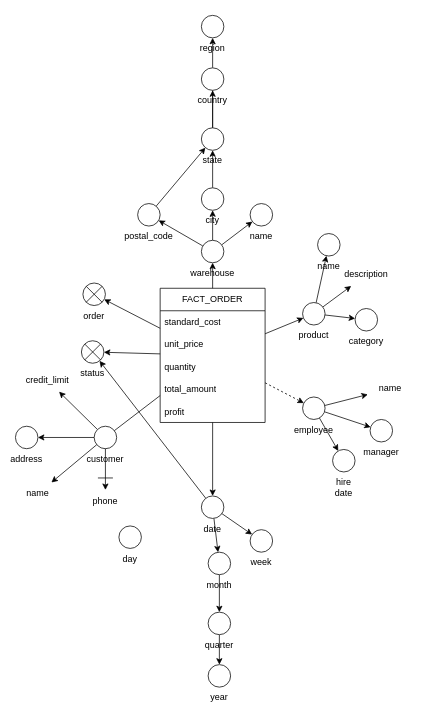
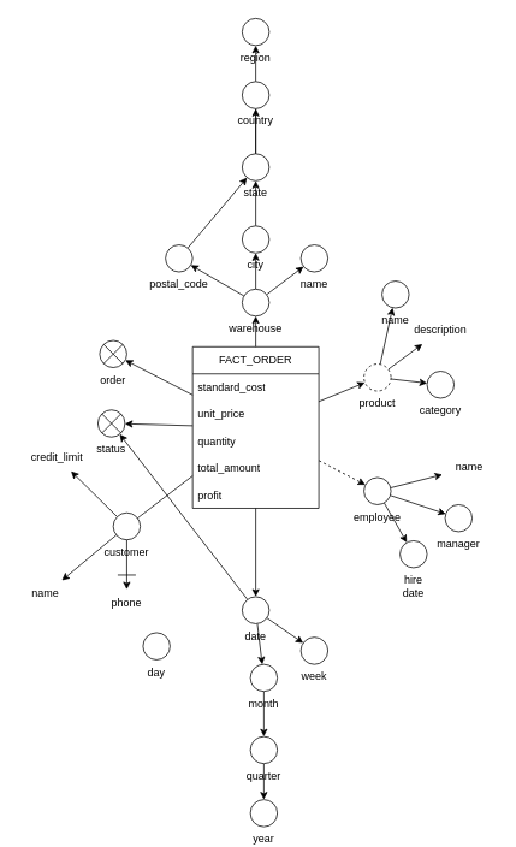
- <mxCell id="14" value="product" style="ellipse;whiteSpace=wrap;html=1;aspect=fixed;labelPosition=center;verticalLabelPosition=bottom;align=center;verticalAlign=top;" parent="1" vertex="1"><mxGeometry x="403" y="403" width="30" height="30" as="geometry" /></mxCell>
+ <mxCell id="14" value="product" style="ellipse;whiteSpace=wrap;html=1;aspect=fixed;labelPosition=center;verticalLabelPosition=bottom;align=center;verticalAlign=top;dashed=1;" parent="1" vertex="1"><mxGeometry x="403" y="403" width="30" height="30" as="geometry" /></mxCell>
- <mxCell id="20" value="address" style="ellipse;whiteSpace=wrap;html=1;aspect=fixed;labelPosition=center;verticalLabelPosition=bottom;align=center;verticalAlign=top;labelBackgroundColor=none;" parent="1" vertex="1"><mxGeometry x="20" y="568" width="30" height="30" as="geometry" /></mxCell>
- <mxCell id="16" style="edgeStyle=none;rounded=0;orthogonalLoop=1;jettySize=auto;html=1;labelBackgroundColor=none;" parent="1" source="18" target="20" edge="1"><mxGeometry relative="1" as="geometry" /></mxCell>
